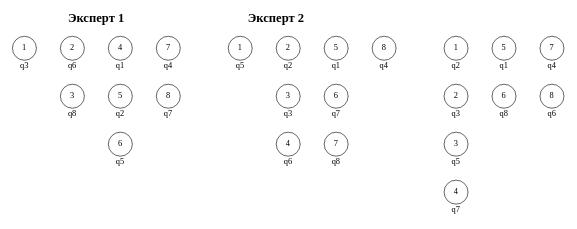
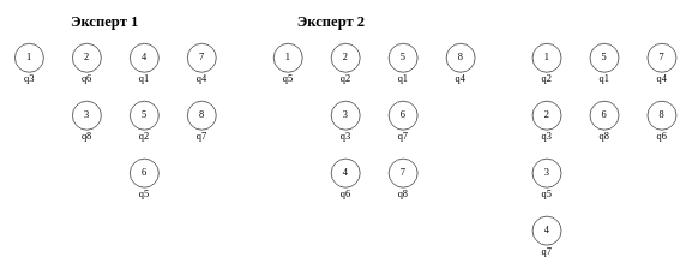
- <mxCell id="18" value="&lt;h2&gt;Эксперт 1&lt;/h2&gt;" style="text;html=1;strokeColor=none;fillColor=none;align=center;verticalAlign=middle;whiteSpace=wrap;rounded=0;fontFamily=Times New Roman;fontSize=14;" vertex="1" parent="1"><mxGeometry x="20" width="280" height="20" as="geometry" y="20" /></mxCell>
+ <mxCell id="18" value="&lt;h2&gt;Эксперт 1&lt;/h2&gt;" style="text;html=1;strokeColor=none;fillColor=none;align=center;verticalAlign=middle;whiteSpace=wrap;rounded=0;fontFamily=Times New Roman;fontSize=14;" vertex="1" parent="1"><mxGeometry x="5" y="20" width="280" height="20" as="geometry" /></mxCell>
